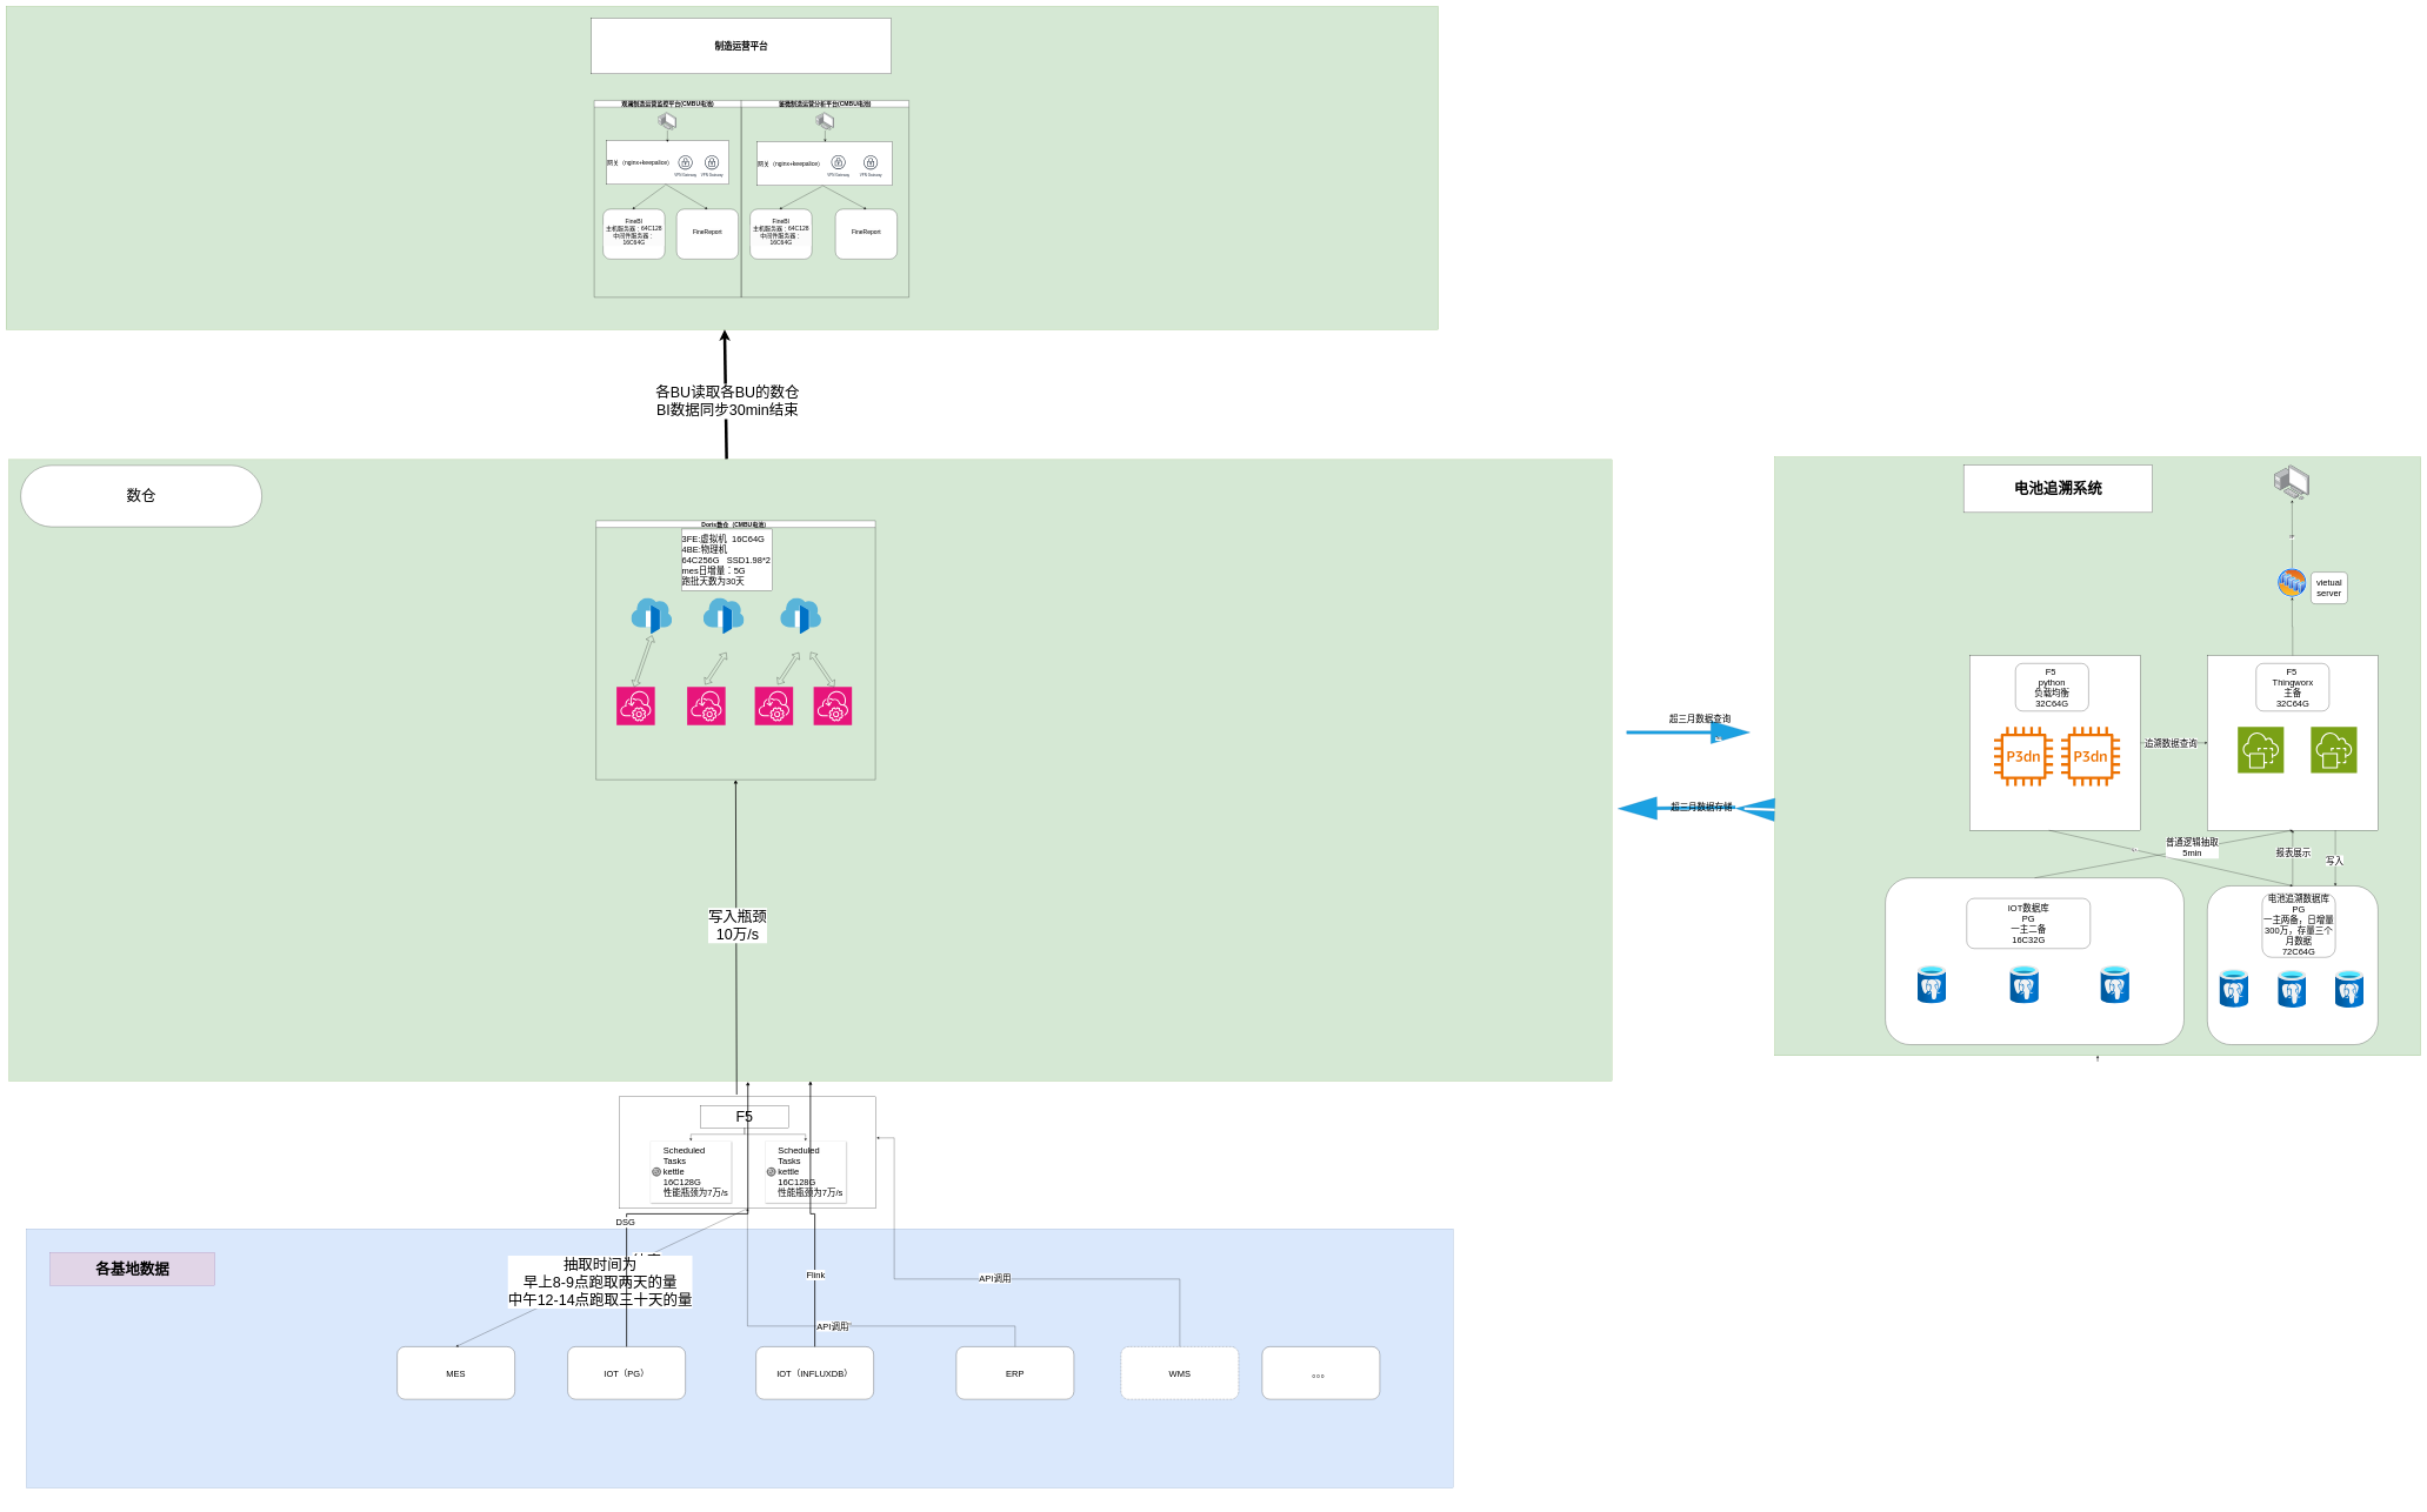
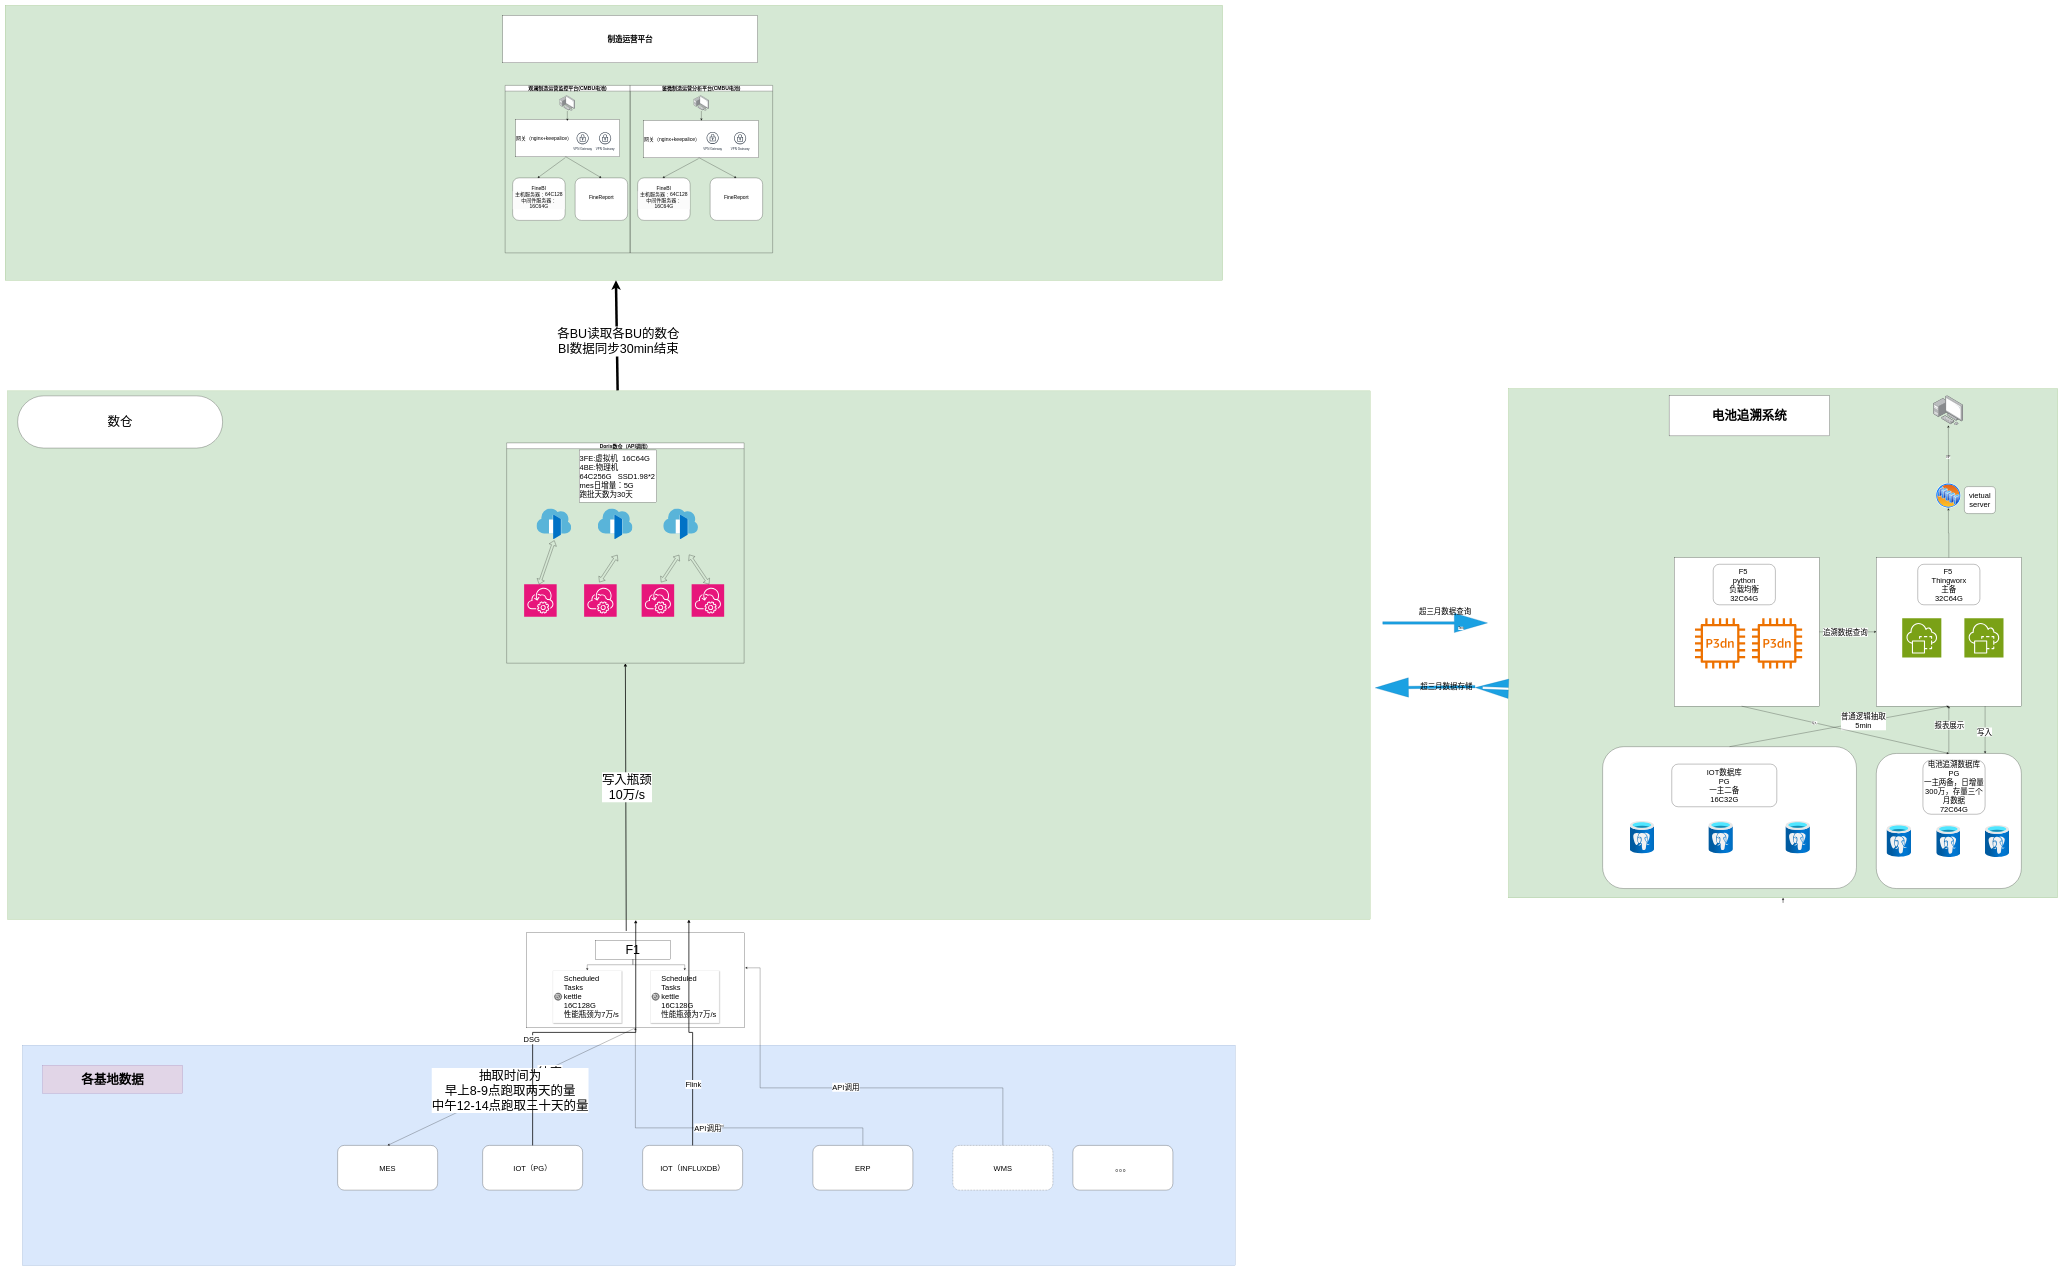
- <mxCell id="76" value="&lt;font style=&quot;font-size: 20px;&quot;&gt;Doris数仓（CMBU电池）&lt;/font&gt;" style="swimlane;whiteSpace=wrap;html=1;" parent="75" vertex="1"><mxGeometry x="950" width="950" height="881.299" as="geometry" /></mxCell>
+ <mxCell id="76" value="&lt;font style=&quot;font-size: 20px;&quot;&gt;Doris数仓（API调用）&lt;/font&gt;" style="swimlane;whiteSpace=wrap;html=1;" parent="75" vertex="1"><mxGeometry x="950" width="950" height="881.299" as="geometry" /></mxCell>
- <mxCell id="113" value="&lt;font style=&quot;font-size: 50px;&quot;&gt;F5&lt;/font&gt;" style="rounded=0;whiteSpace=wrap;html=1;" parent="107" vertex="1"><mxGeometry x="275" y="30" width="300" height="75" as="geometry" /></mxCell>
+ <mxCell id="113" value="&lt;font style=&quot;font-size: 50px;&quot;&gt;F1&lt;/font&gt;" style="rounded=0;whiteSpace=wrap;html=1;" parent="107" vertex="1"><mxGeometry x="275" y="30" width="300" height="75" as="geometry" /></mxCell>
